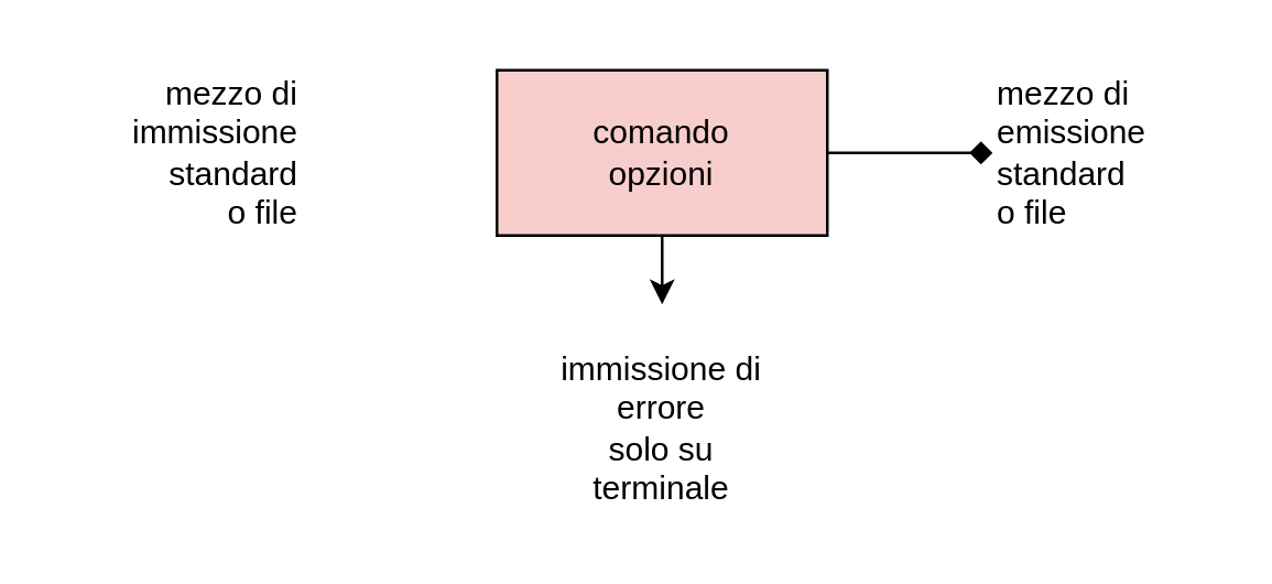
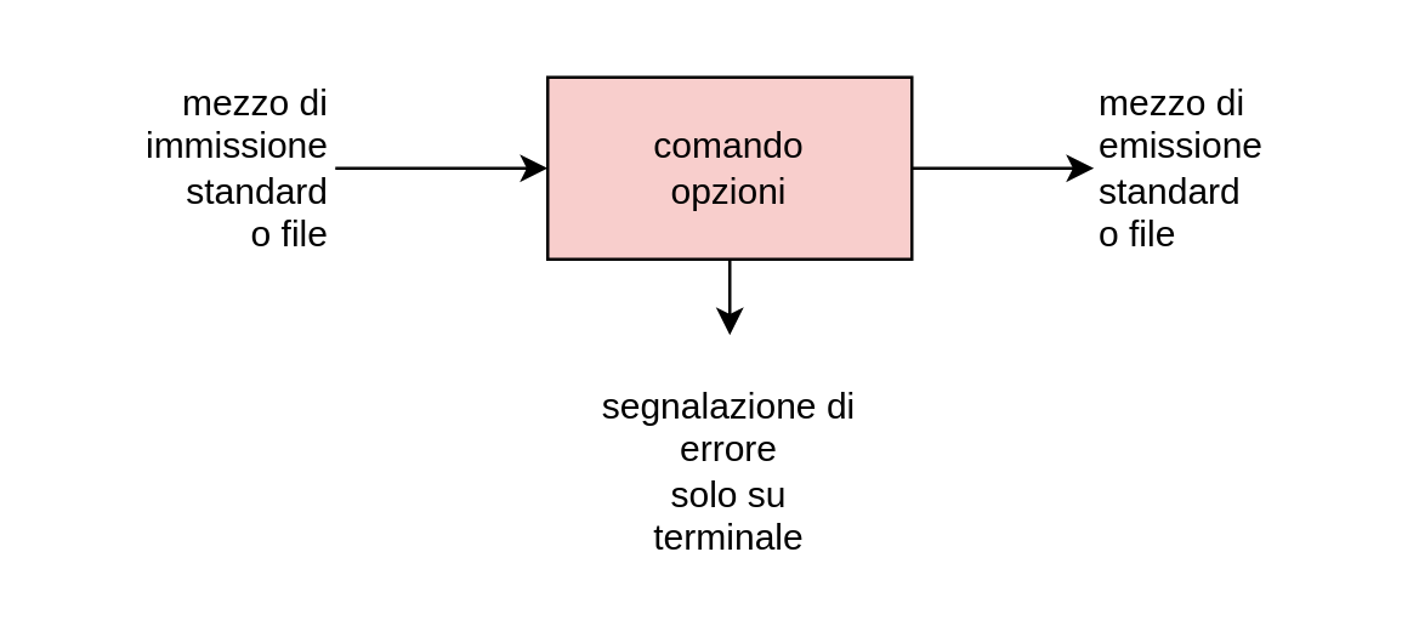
+ <mxCell id="2" value="" style="edgeStyle=orthogonalEdgeStyle;rounded=0;orthogonalLoop=1;jettySize=auto;html=1;" edge="1" parent="1" source="3" target="6"><mxGeometry relative="1" as="geometry" /></mxCell>
- <mxCell id="4" style="edgeStyle=orthogonalEdgeStyle;rounded=0;orthogonalLoop=1;jettySize=auto;html=1;endArrow=diamond;" edge="1" parent="1" source="6" target="7"><mxGeometry relative="1" as="geometry" /></mxCell>
+ <mxCell id="4" style="edgeStyle=orthogonalEdgeStyle;rounded=0;orthogonalLoop=1;jettySize=auto;html=1;" edge="1" parent="1" source="6" target="7"><mxGeometry relative="1" as="geometry" /></mxCell>
- <mxCell id="8" value="immissione di&lt;br&gt;errore&lt;br&gt;solo su&lt;br&gt;terminale" style="text;whiteSpace=wrap;html=1;align=center;" vertex="1" parent="1"><mxGeometry x="185" y="120" width="110" height="70" as="geometry" /></mxCell>
+ <mxCell id="8" value="segnalazione di&lt;br&gt;errore&lt;br&gt;solo su&lt;br&gt;terminale" style="text;whiteSpace=wrap;html=1;align=center;" vertex="1" parent="1"><mxGeometry x="185" y="120" width="110" height="70" as="geometry" /></mxCell>
